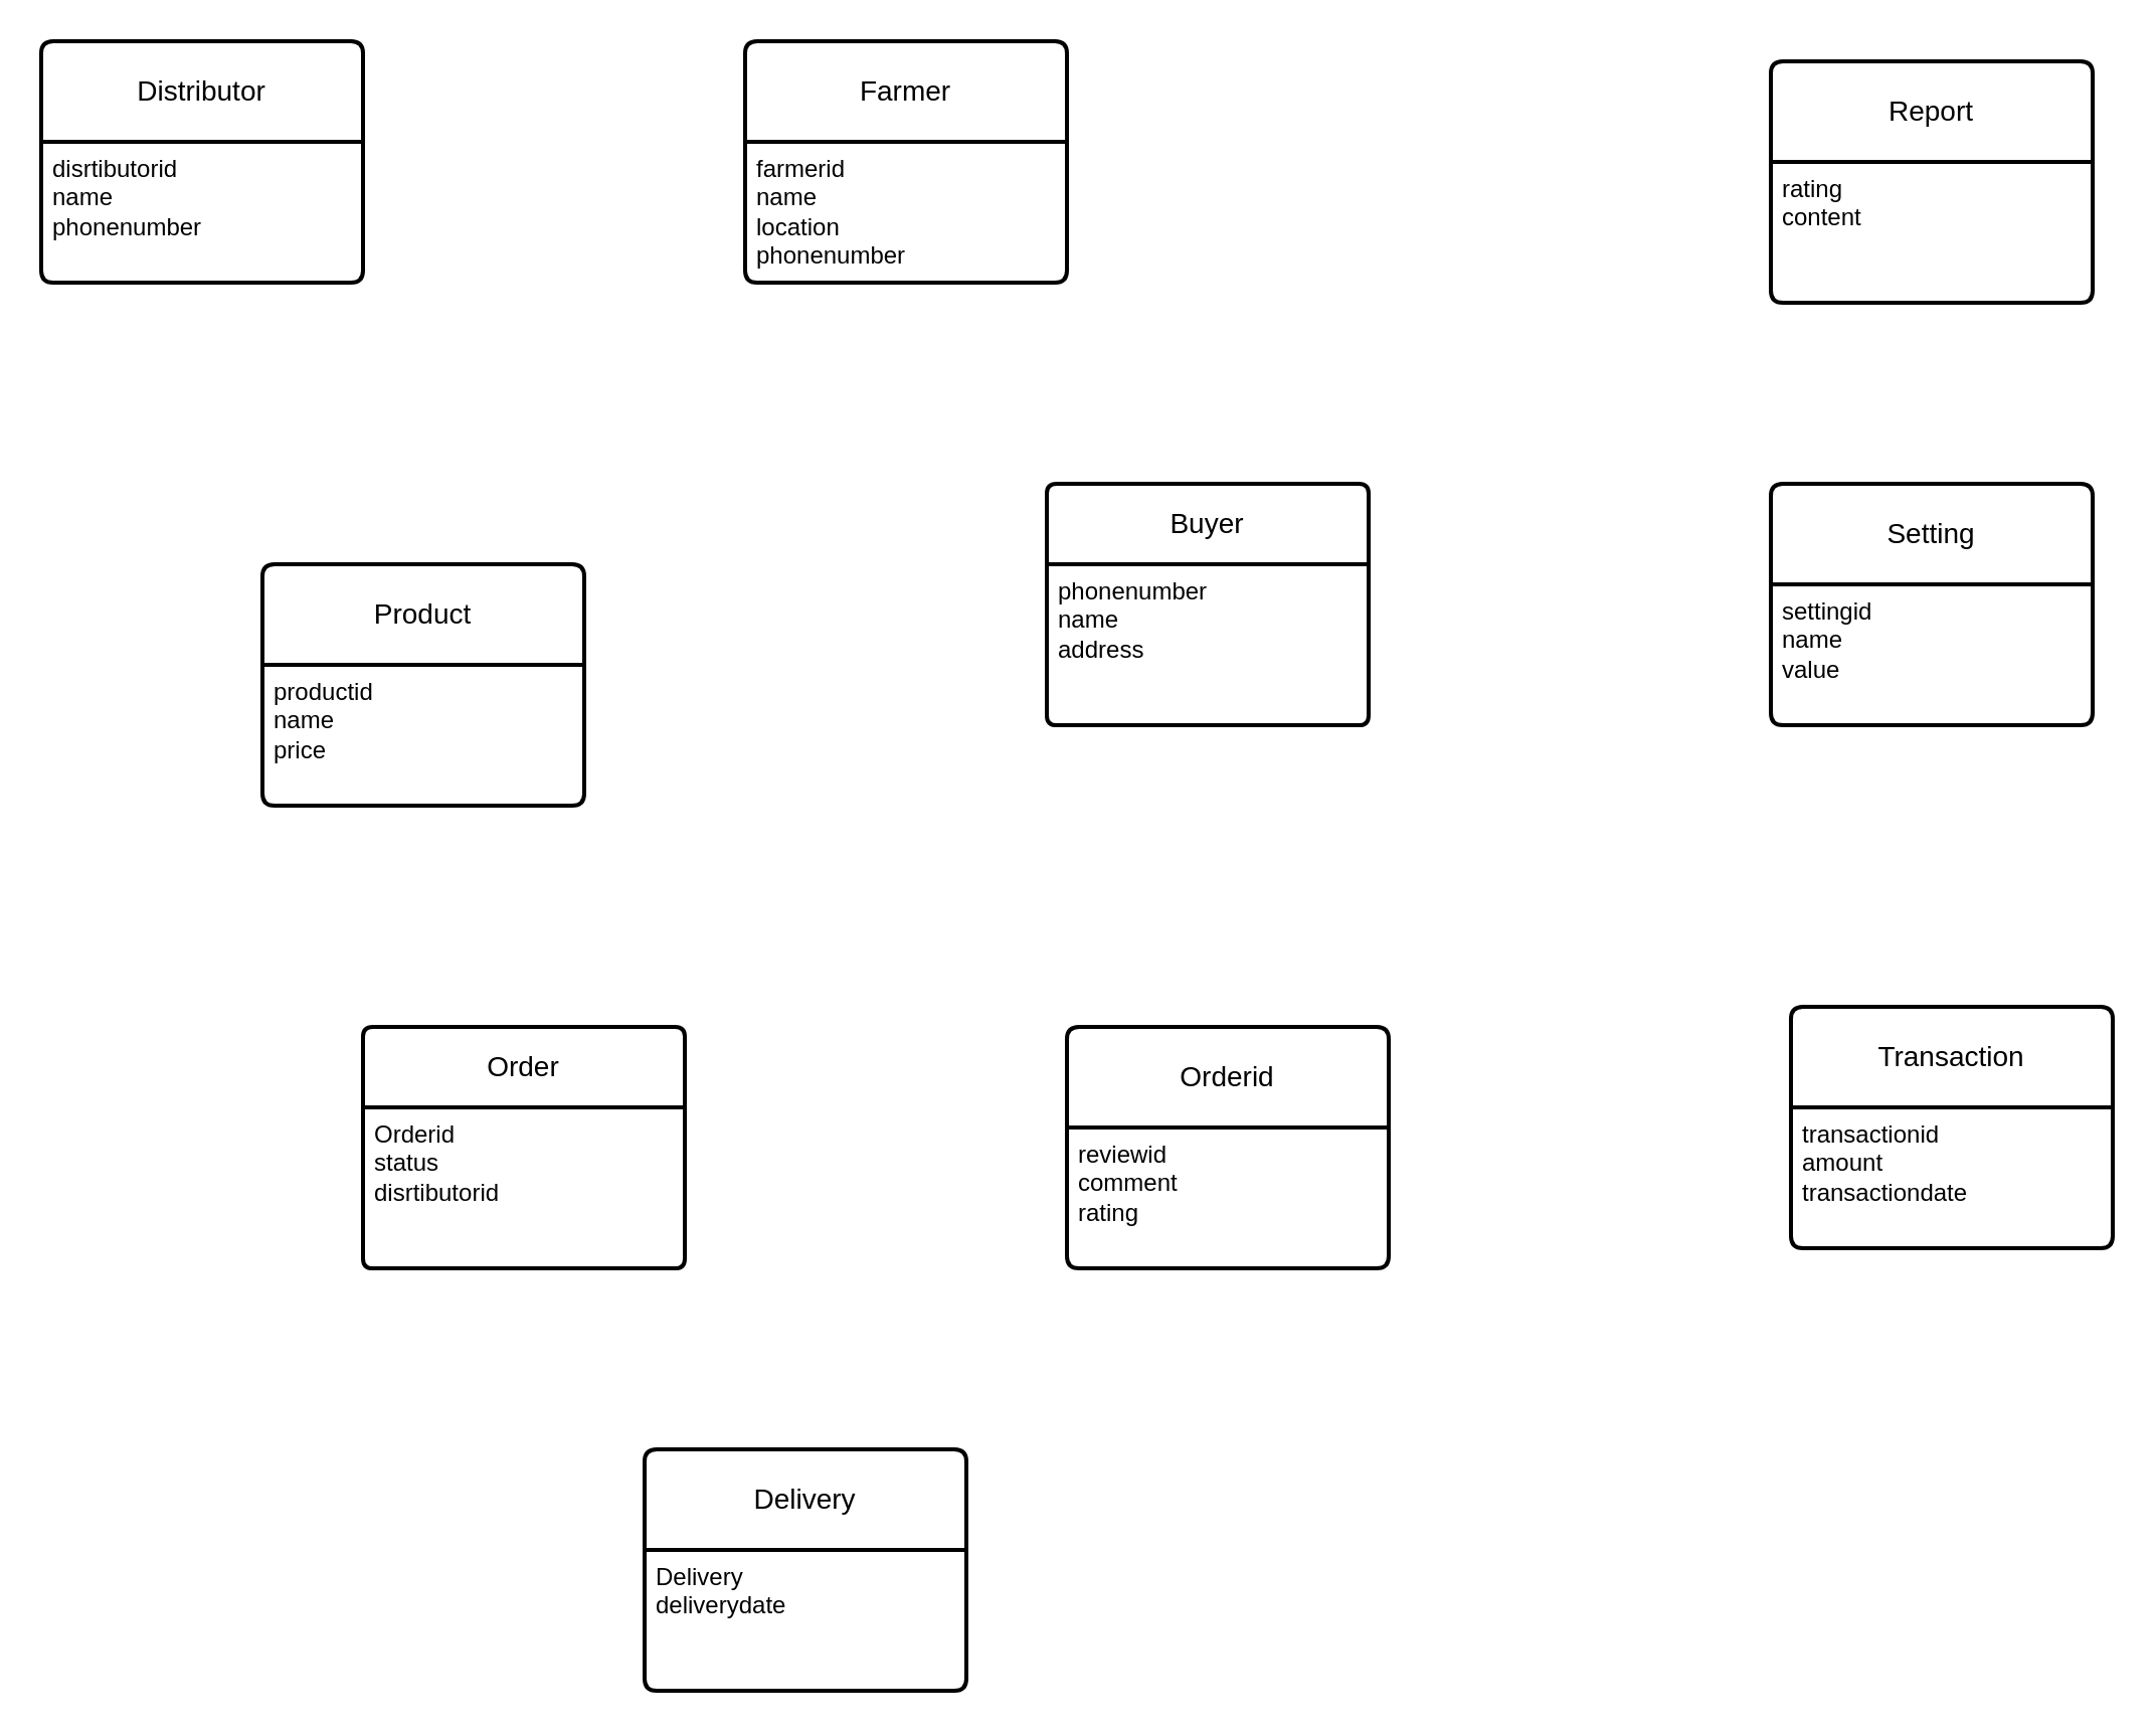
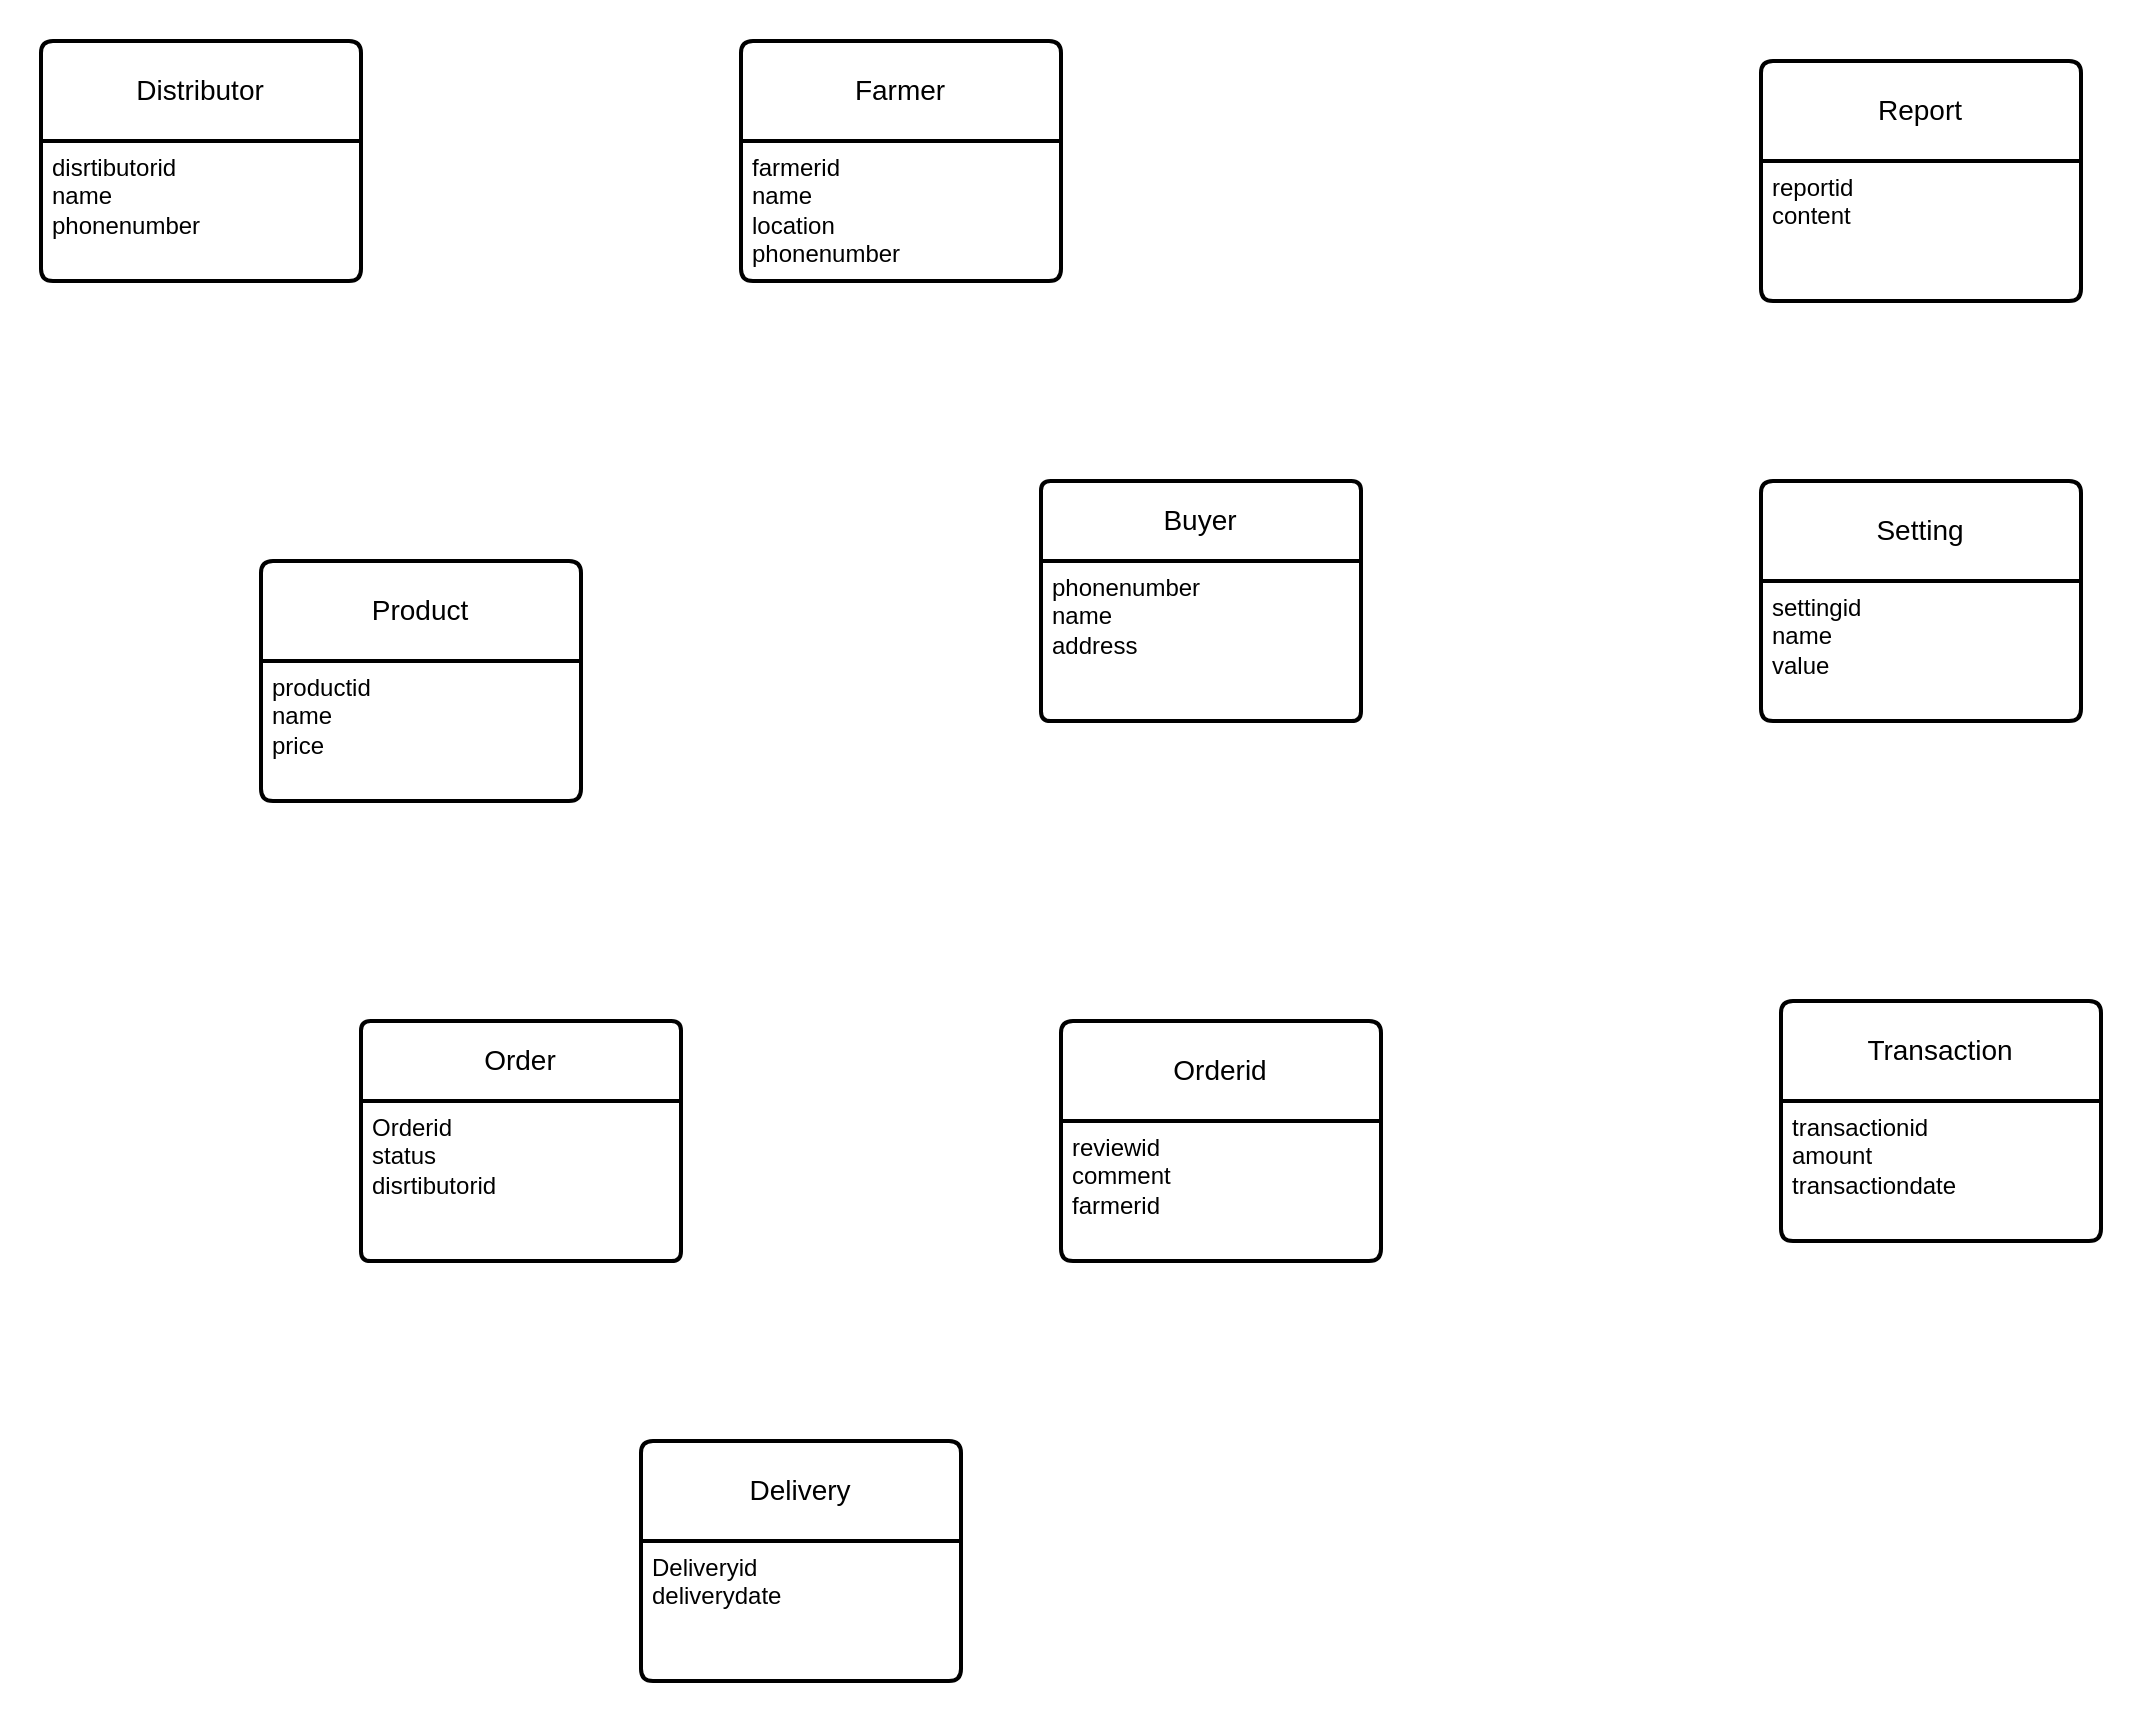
- <mxCell id="9" value="rating&lt;div&gt;content&lt;/div&gt;" style="align=left;strokeColor=none;fillColor=none;spacingLeft=4;fontSize=12;verticalAlign=top;resizable=0;rotatable=0;part=1;html=1;" vertex="1" parent="8"><mxGeometry y="50" width="160" height="70" as="geometry" /></mxCell>
+ <mxCell id="9" value="reportid&lt;div&gt;content&lt;/div&gt;" style="align=left;strokeColor=none;fillColor=none;spacingLeft=4;fontSize=12;verticalAlign=top;resizable=0;rotatable=0;part=1;html=1;" vertex="1" parent="8"><mxGeometry y="50" width="160" height="70" as="geometry" /></mxCell>
- <mxCell id="13" value="reviewid&lt;div&gt;comment&lt;/div&gt;&lt;div&gt;rating&lt;/div&gt;" style="align=left;strokeColor=none;fillColor=none;spacingLeft=4;fontSize=12;verticalAlign=top;resizable=0;rotatable=0;part=1;html=1;" vertex="1" parent="12"><mxGeometry y="50" width="160" height="70" as="geometry" /></mxCell>
+ <mxCell id="13" value="reviewid&lt;div&gt;comment&lt;/div&gt;&lt;div&gt;farmerid&lt;/div&gt;" style="align=left;strokeColor=none;fillColor=none;spacingLeft=4;fontSize=12;verticalAlign=top;resizable=0;rotatable=0;part=1;html=1;" vertex="1" parent="12"><mxGeometry y="50" width="160" height="70" as="geometry" /></mxCell>
- <mxCell id="15" value="Delivery&lt;div&gt;deliverydate&lt;/div&gt;" style="align=left;strokeColor=none;fillColor=none;spacingLeft=4;fontSize=12;verticalAlign=top;resizable=0;rotatable=0;part=1;html=1;" vertex="1" parent="14"><mxGeometry y="50" width="160" height="70" as="geometry" /></mxCell>
+ <mxCell id="15" value="Deliveryid&lt;div&gt;deliverydate&lt;/div&gt;" style="align=left;strokeColor=none;fillColor=none;spacingLeft=4;fontSize=12;verticalAlign=top;resizable=0;rotatable=0;part=1;html=1;" vertex="1" parent="14"><mxGeometry y="50" width="160" height="70" as="geometry" /></mxCell>
